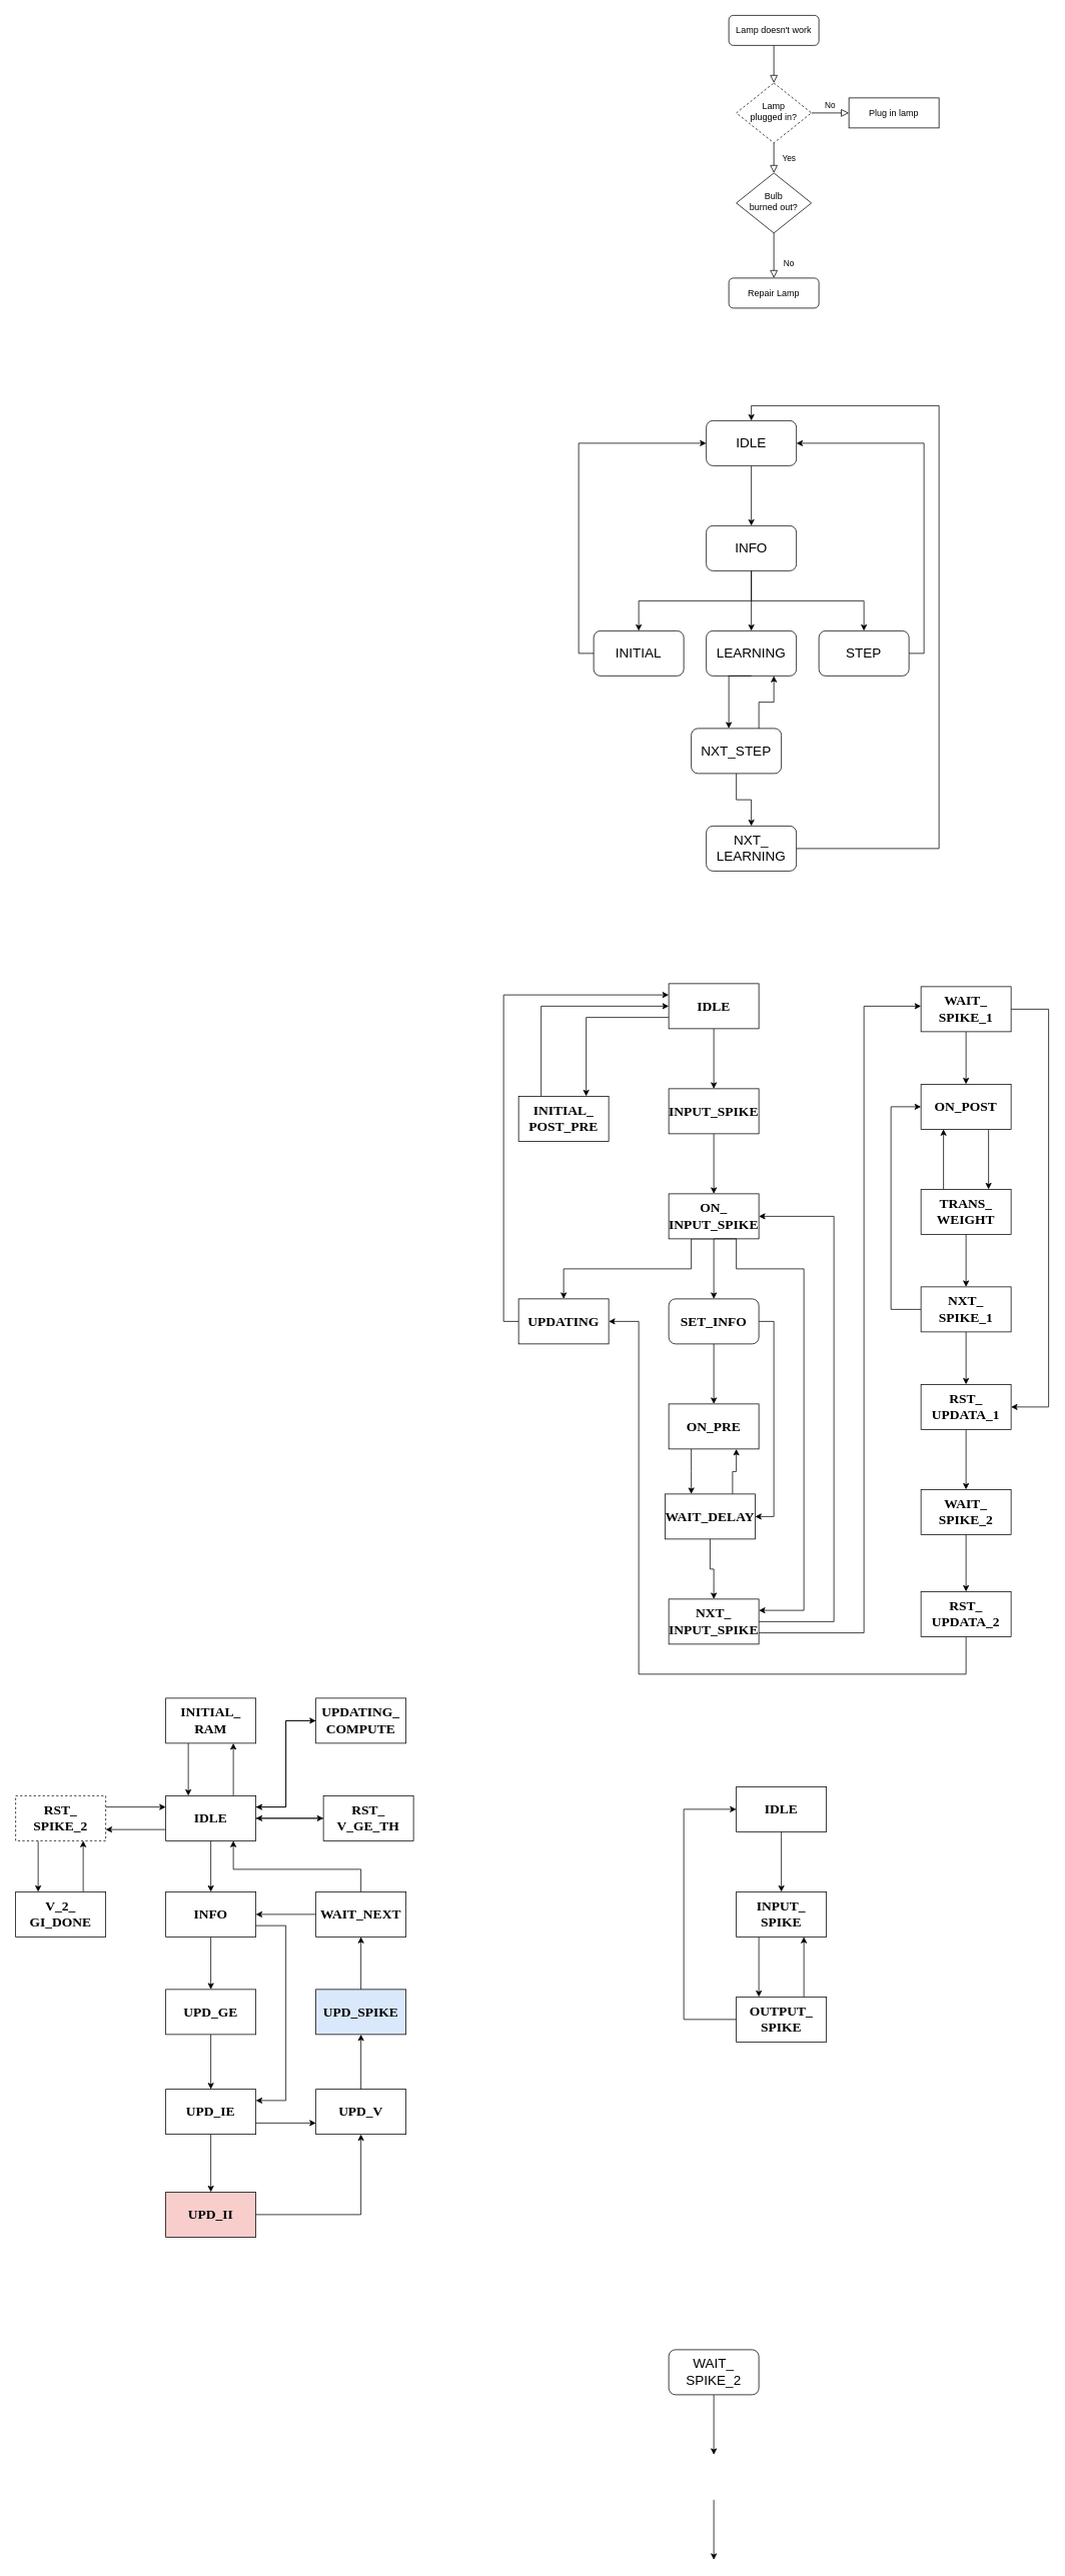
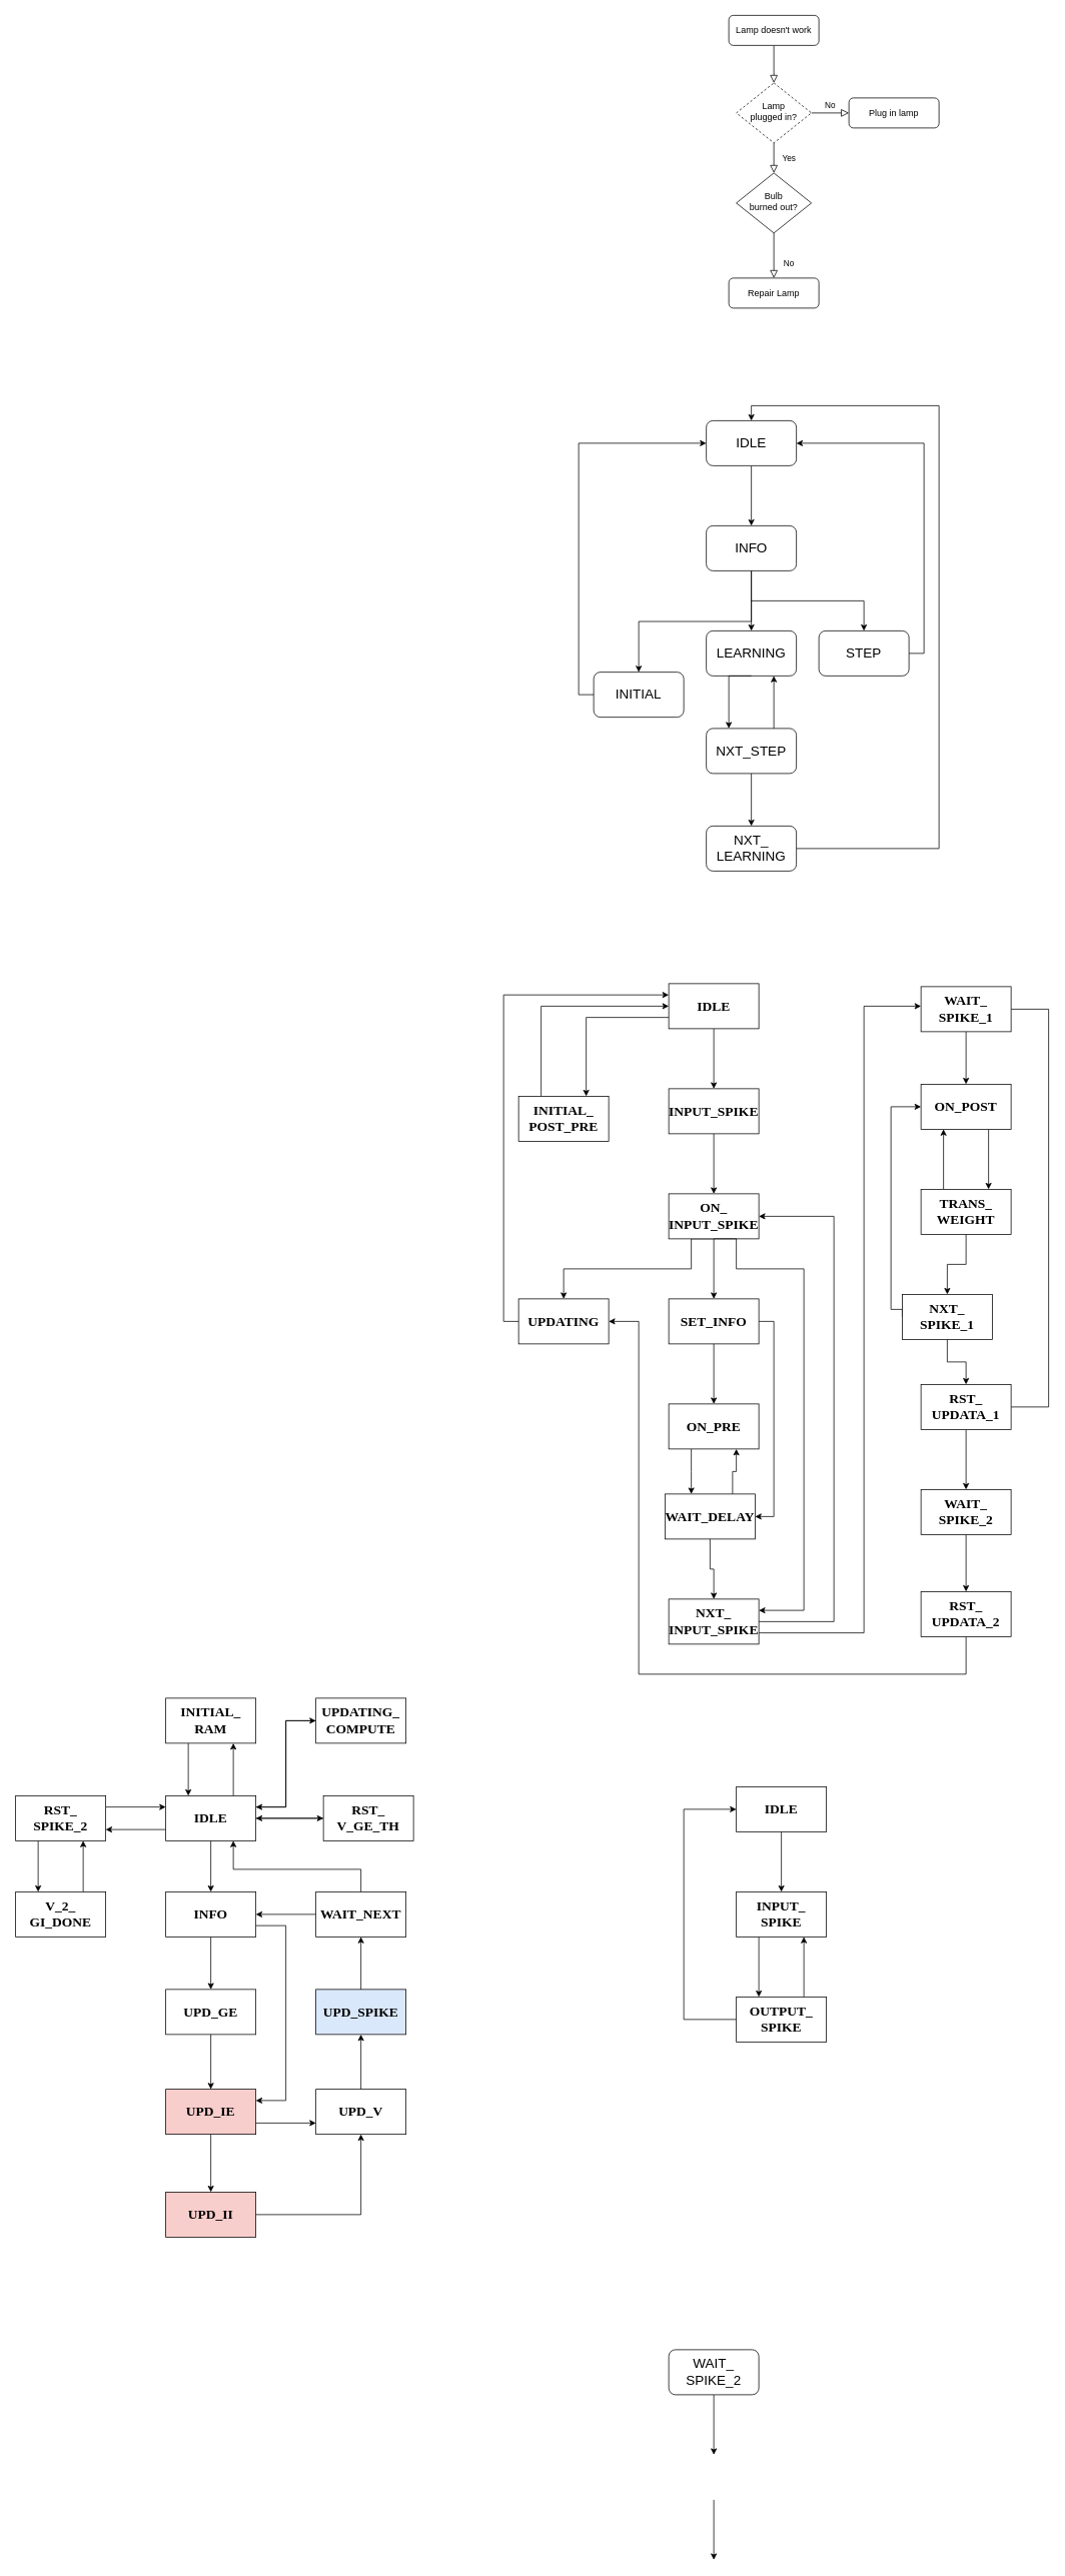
- <mxCell id="7" value="Plug in lamp" style="whiteSpace=wrap;html=1;fontSize=12;glass=0;strokeWidth=1;shadow=0;rounded=0;" parent="1" vertex="1"><mxGeometry x="1130" y="130" width="120" height="40" as="geometry" /></mxCell>
+ <mxCell id="7" value="Plug in lamp" style="rounded=1;whiteSpace=wrap;html=1;fontSize=12;glass=0;strokeWidth=1;shadow=0;" parent="1" vertex="1"><mxGeometry x="1130" y="130" width="120" height="40" as="geometry" /></mxCell>
- <mxCell id="27" value="&lt;span style=&quot;font-size: 18px;&quot;&gt;INITIAL&lt;/span&gt;" style="whiteSpace=wrap;html=1;rounded=1;" parent="1" vertex="1"><mxGeometry x="790" y="840" width="120" height="60" as="geometry" /></mxCell>
+ <mxCell id="27" value="&lt;span style=&quot;font-size: 18px;&quot;&gt;INITIAL&lt;/span&gt;" style="whiteSpace=wrap;html=1;rounded=1;" parent="1" vertex="1"><mxGeometry x="790" y="895" width="120" height="60" as="geometry" /></mxCell>
- <mxCell id="22" value="&lt;span style=&quot;font-size: 18px;&quot;&gt;NXT_STEP&lt;/span&gt;" style="whiteSpace=wrap;html=1;rounded=1;" parent="1" vertex="1"><mxGeometry x="920" y="970" width="120" height="60" as="geometry" /></mxCell>
+ <mxCell id="22" value="&lt;span style=&quot;font-size: 18px;&quot;&gt;NXT_STEP&lt;/span&gt;" style="whiteSpace=wrap;html=1;rounded=1;" parent="1" vertex="1"><mxGeometry x="940" y="970" width="120" height="60" as="geometry" /></mxCell>
- <mxCell id="62" value="&lt;font style=&quot;font-size: 18px;&quot;&gt;NXT_&lt;br&gt;SPIKE_1&lt;/font&gt;" style="rounded=0;whiteSpace=wrap;html=1;fontFamily=Times New Roman;fontStyle=1" parent="1" vertex="1"><mxGeometry x="1226" y="1714" width="120" height="60" as="geometry" /></mxCell>
+ <mxCell id="62" value="&lt;font style=&quot;font-size: 18px;&quot;&gt;NXT_&lt;br&gt;SPIKE_1&lt;/font&gt;" style="rounded=0;whiteSpace=wrap;html=1;fontFamily=Times New Roman;fontStyle=1" parent="1" vertex="1"><mxGeometry x="1201" y="1724" width="120" height="60" as="geometry" /></mxCell>
- <mxCell id="38" value="&lt;font style=&quot;font-size: 18px;&quot;&gt;SET_INFO&lt;/font&gt;" style="whiteSpace=wrap;html=1;fontFamily=Times New Roman;fontStyle=1;rounded=1;" parent="1" vertex="1"><mxGeometry x="890" y="1730" width="120" height="60" as="geometry" /></mxCell>
+ <mxCell id="38" value="&lt;font style=&quot;font-size: 18px;&quot;&gt;SET_INFO&lt;/font&gt;" style="rounded=0;whiteSpace=wrap;html=1;fontFamily=Times New Roman;fontStyle=1" parent="1" vertex="1"><mxGeometry x="890" y="1730" width="120" height="60" as="geometry" /></mxCell>
- <mxCell id="51" style="edgeStyle=orthogonalEdgeStyle;rounded=0;orthogonalLoop=1;jettySize=auto;html=1;exitX=1;exitY=0.5;exitDx=0;exitDy=0;entryX=1;entryY=0.5;entryDx=0;entryDy=0;fontFamily=Times New Roman;" parent="1" source="52" target="56" edge="1"><mxGeometry relative="1" as="geometry"><Array as="points"><mxPoint x="1396" y="1344" /><mxPoint x="1396" y="1874" /></Array></mxGeometry></mxCell>
+ <mxCell id="51" style="edgeStyle=orthogonalEdgeStyle;rounded=0;orthogonalLoop=1;jettySize=auto;html=1;exitX=1;exitY=0.5;exitDx=0;exitDy=0;entryX=1;entryY=0.5;entryDx=0;entryDy=0;fontFamily=Times New Roman;endArrow=none;" parent="1" source="52" target="56" edge="1"><mxGeometry relative="1" as="geometry"><Array as="points"><mxPoint x="1396" y="1344" /><mxPoint x="1396" y="1874" /></Array></mxGeometry></mxCell>
- <mxCell id="88" value="&lt;font style=&quot;font-size: 18px;&quot;&gt;RST_&lt;br&gt;SPIKE_2&lt;/font&gt;" style="rounded=0;whiteSpace=wrap;html=1;fontFamily=Times New Roman;fontStyle=1;dashed=1;" parent="1" vertex="1"><mxGeometry x="20" y="2392" width="120" height="60" as="geometry" /></mxCell>
+ <mxCell id="88" value="&lt;font style=&quot;font-size: 18px;&quot;&gt;RST_&lt;br&gt;SPIKE_2&lt;/font&gt;" style="rounded=0;whiteSpace=wrap;html=1;fontFamily=Times New Roman;fontStyle=1" parent="1" vertex="1"><mxGeometry x="20" y="2392" width="120" height="60" as="geometry" /></mxCell>
- <mxCell id="93" value="&lt;font style=&quot;font-size: 18px;&quot;&gt;UPD_IE&lt;/font&gt;" style="rounded=0;whiteSpace=wrap;html=1;fontFamily=Times New Roman;fontStyle=1" parent="1" vertex="1"><mxGeometry x="220" y="2783" width="120" height="60" as="geometry" /></mxCell>
+ <mxCell id="93" value="&lt;font style=&quot;font-size: 18px;&quot;&gt;UPD_IE&lt;/font&gt;" style="rounded=0;whiteSpace=wrap;html=1;fontFamily=Times New Roman;fontStyle=1;fillColor=#f8cecc;" parent="1" vertex="1"><mxGeometry x="220" y="2783" width="120" height="60" as="geometry" /></mxCell>
